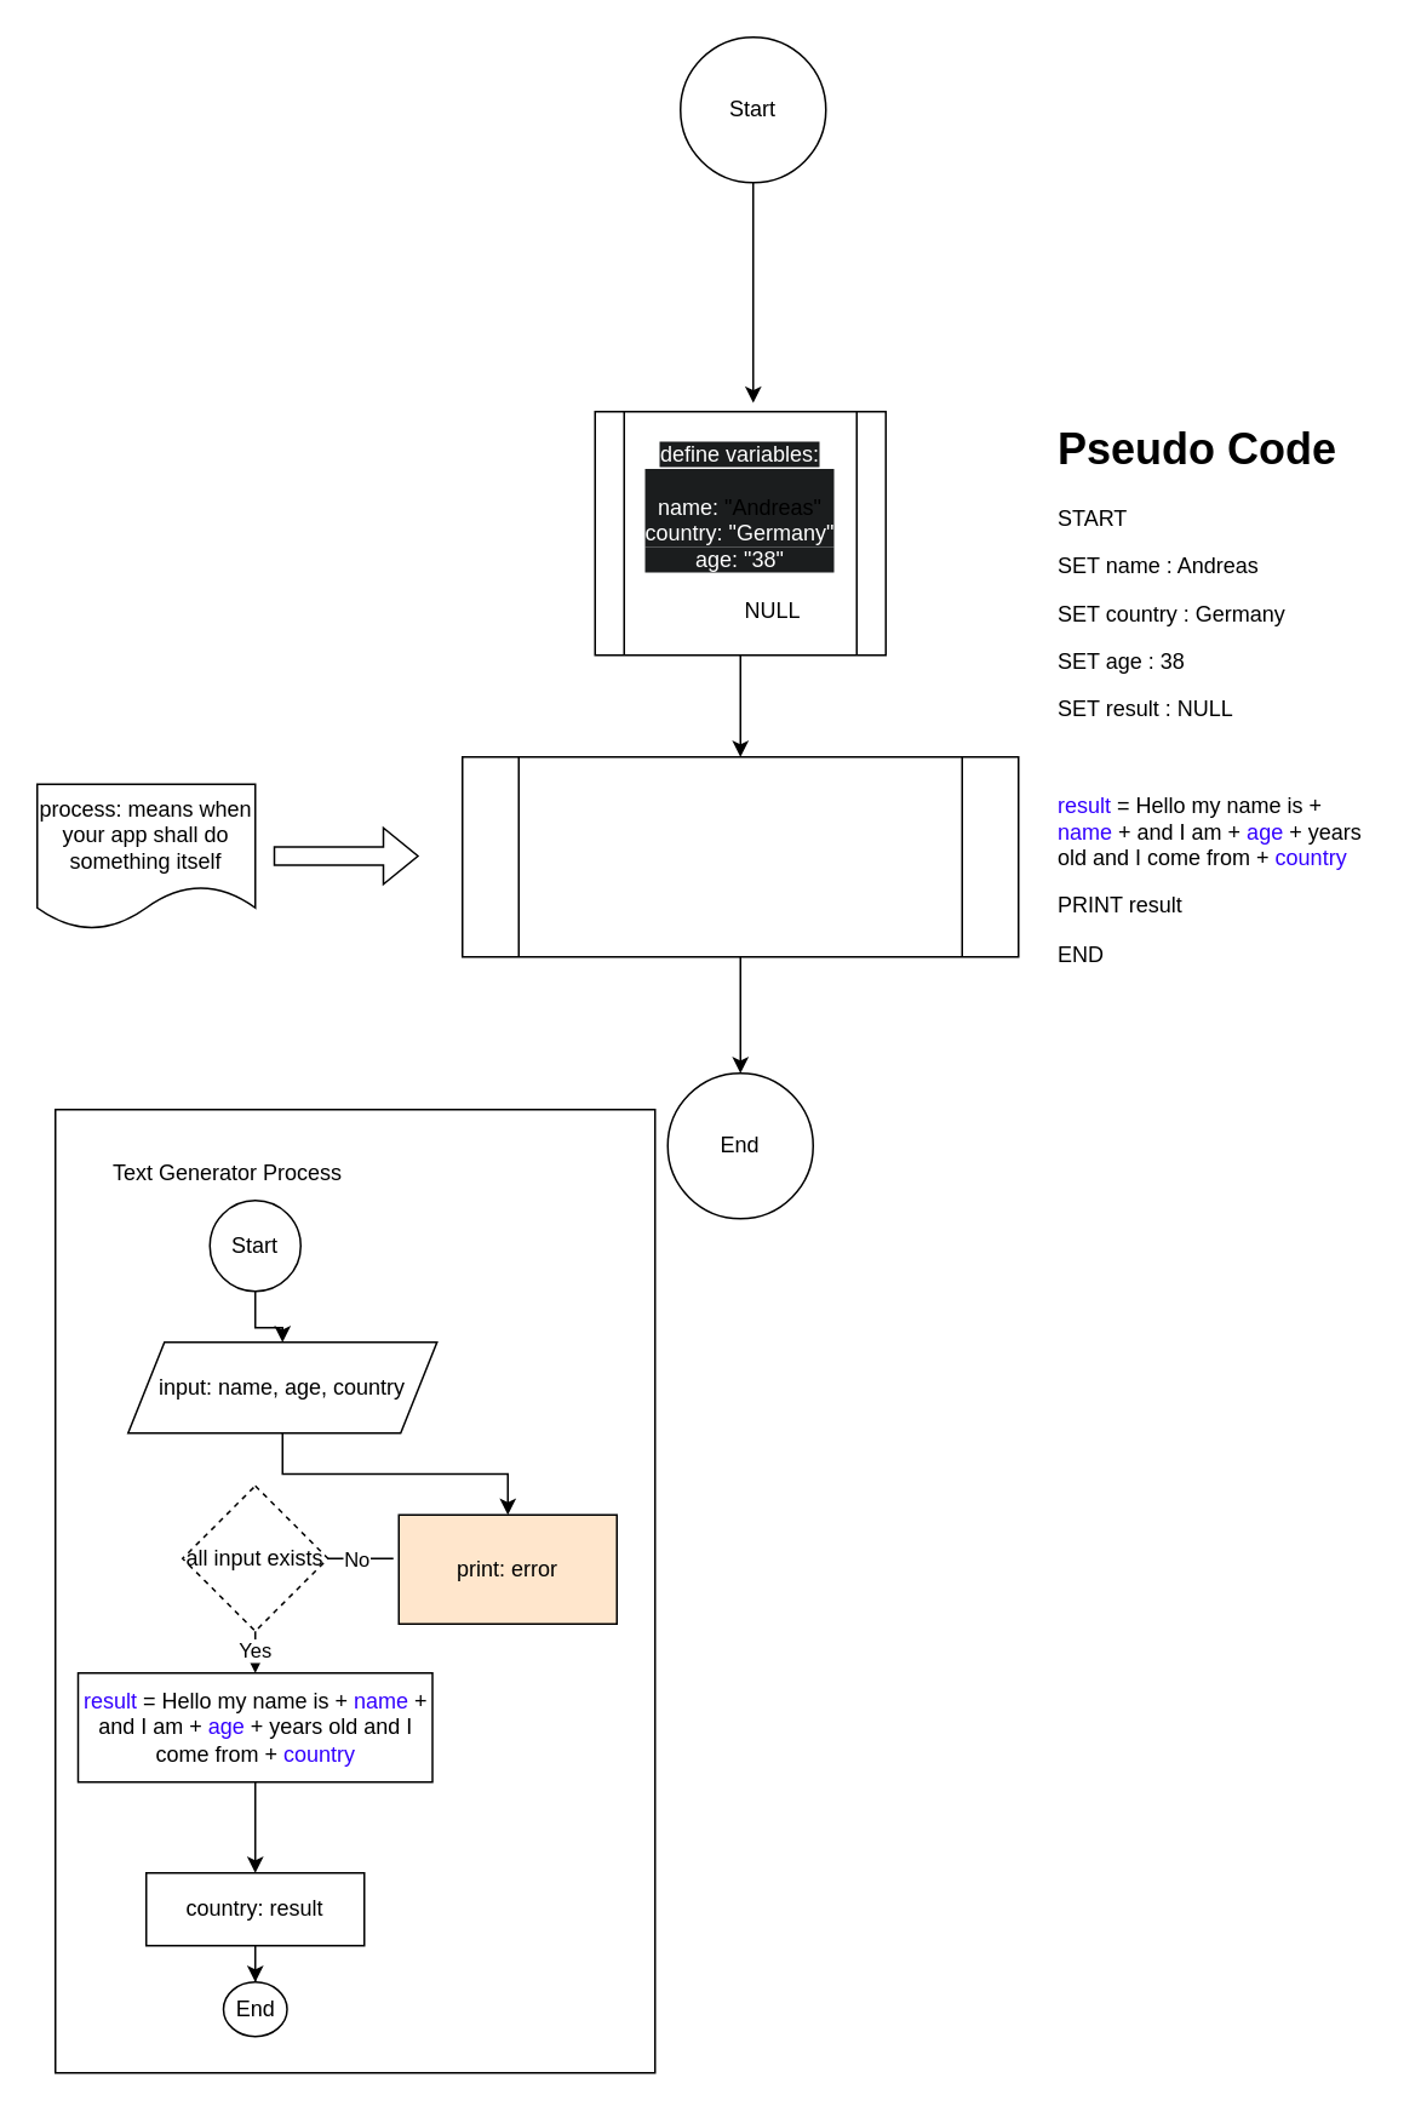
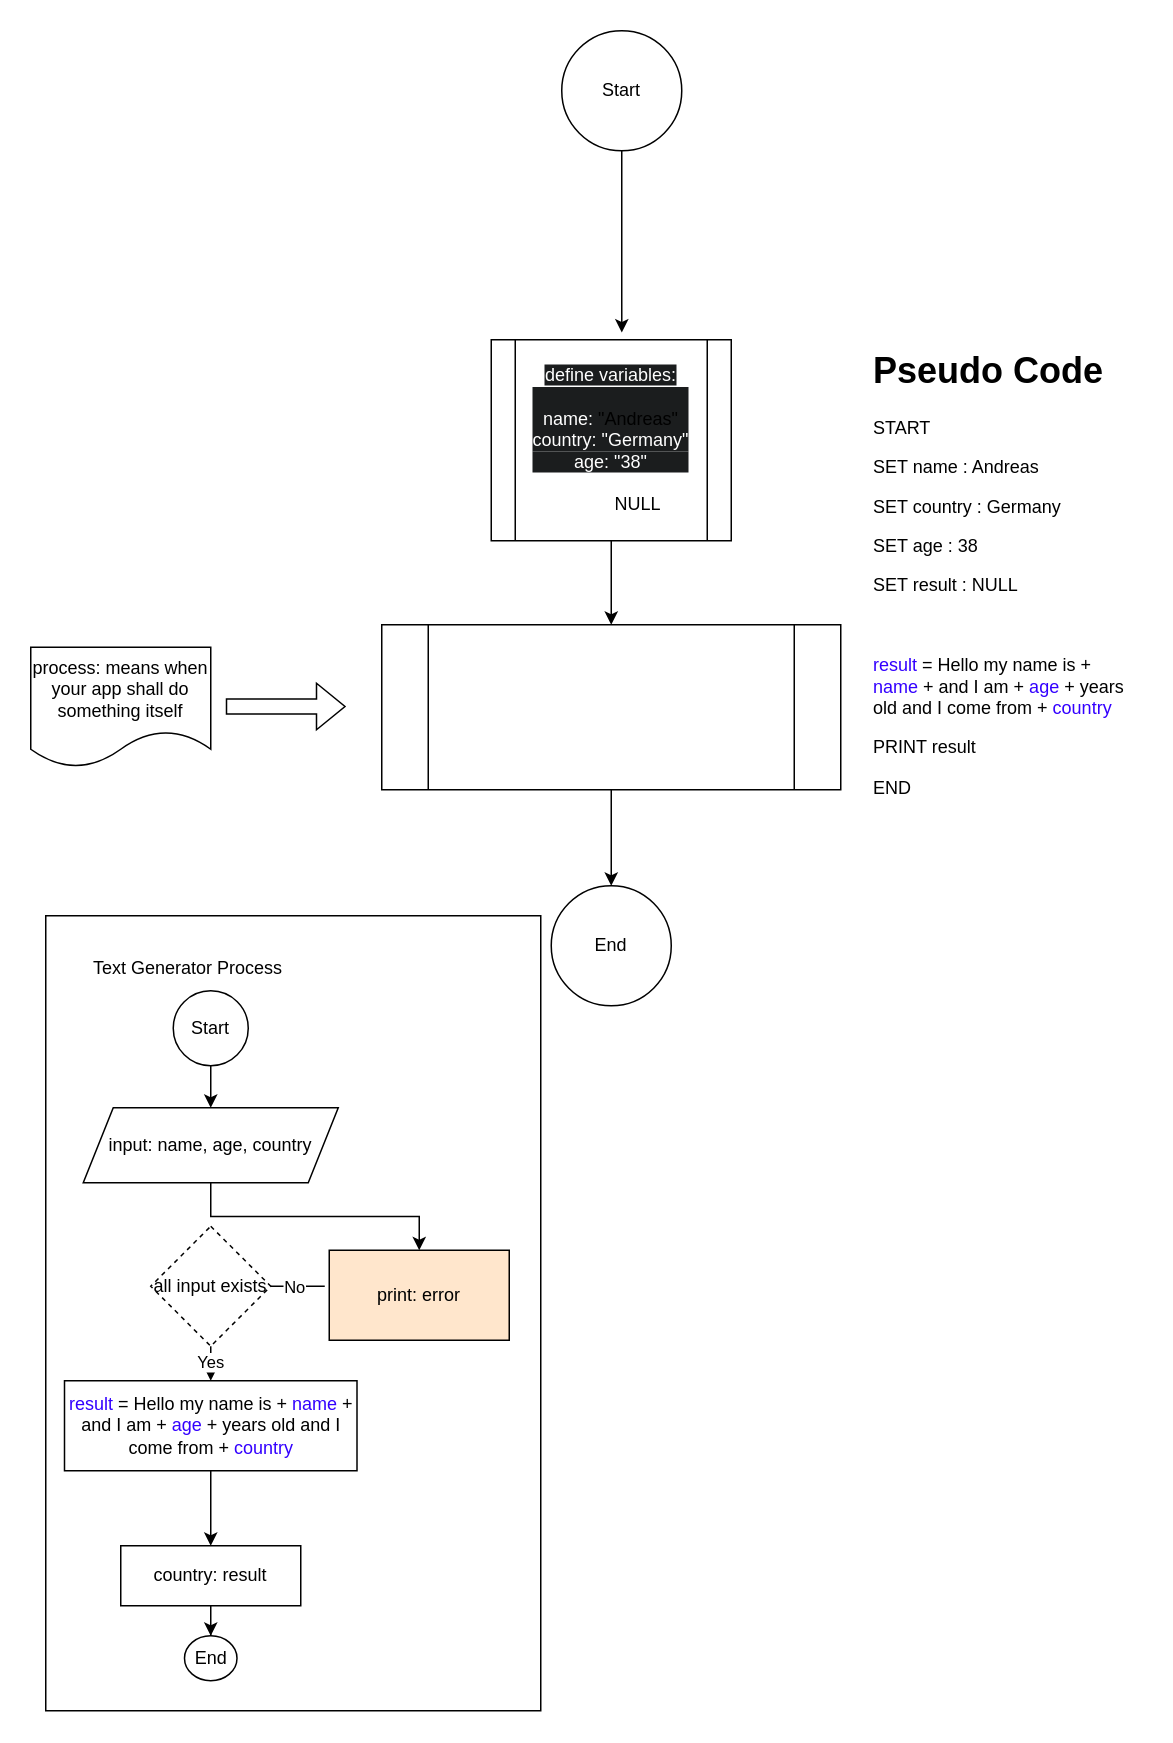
- <mxCell id="16" value="input: name, age, country" style="shape=parallelogram;perimeter=parallelogramPerimeter;whiteSpace=wrap;html=1;fixedSize=1;" vertex="1" parent="1"><mxGeometry x="70" y="738" width="170" height="50" as="geometry" /></mxCell>
+ <mxCell id="16" value="input: name, age, country" style="shape=parallelogram;perimeter=parallelogramPerimeter;whiteSpace=wrap;html=1;fixedSize=1;" vertex="1" parent="1"><mxGeometry x="55" y="738" width="170" height="50" as="geometry" /></mxCell>
